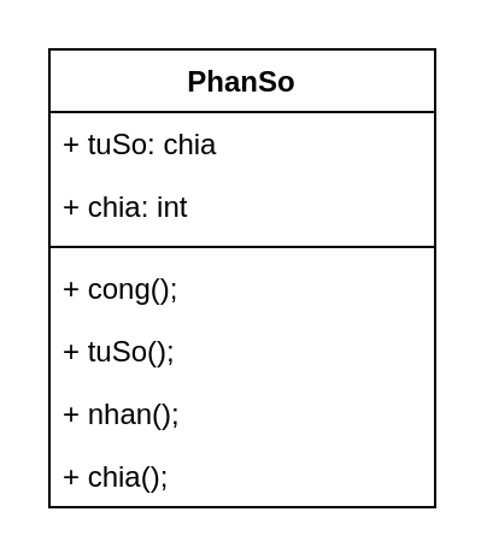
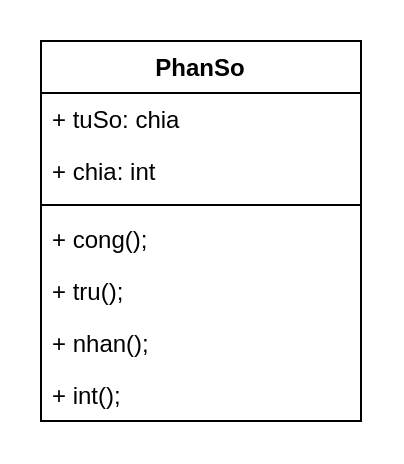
- <mxCell id="7" value="+ tuSo();&#10;" style="text;strokeColor=none;fillColor=none;align=left;verticalAlign=top;spacingLeft=4;spacingRight=4;overflow=hidden;rotatable=0;points=[[0,0.5],[1,0.5]];portConstraint=eastwest;" vertex="1" parent="2"><mxGeometry y="112" width="160" height="26" as="geometry" /></mxCell>
+ <mxCell id="7" value="+ tru();&#10;" style="text;strokeColor=none;fillColor=none;align=left;verticalAlign=top;spacingLeft=4;spacingRight=4;overflow=hidden;rotatable=0;points=[[0,0.5],[1,0.5]];portConstraint=eastwest;" vertex="1" parent="2"><mxGeometry y="112" width="160" height="26" as="geometry" /></mxCell>
- <mxCell id="9" value="+ chia();&#10;" style="text;strokeColor=none;fillColor=none;align=left;verticalAlign=top;spacingLeft=4;spacingRight=4;overflow=hidden;rotatable=0;points=[[0,0.5],[1,0.5]];portConstraint=eastwest;" vertex="1" parent="2"><mxGeometry y="164" width="160" height="26" as="geometry" /></mxCell>
+ <mxCell id="9" value="+ int();&#10;" style="text;strokeColor=none;fillColor=none;align=left;verticalAlign=top;spacingLeft=4;spacingRight=4;overflow=hidden;rotatable=0;points=[[0,0.5],[1,0.5]];portConstraint=eastwest;" vertex="1" parent="2"><mxGeometry y="164" width="160" height="26" as="geometry" /></mxCell>
